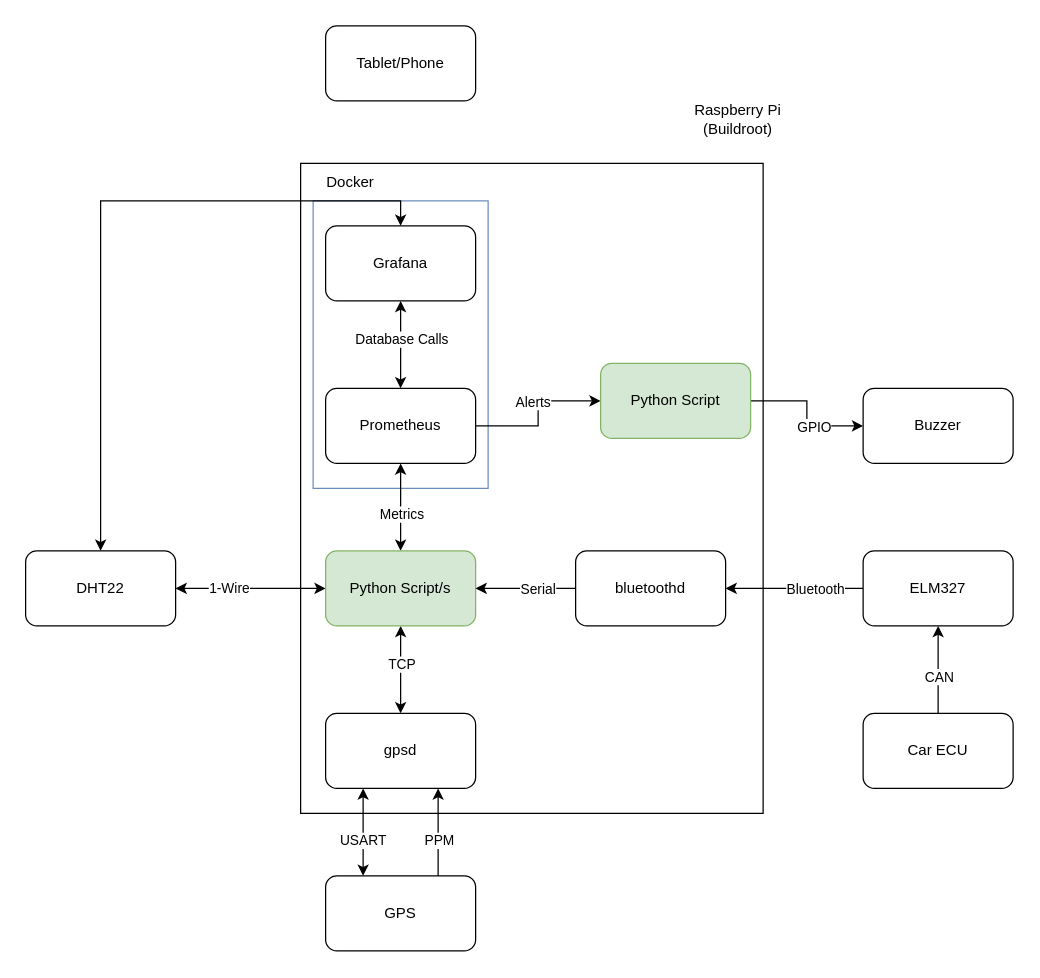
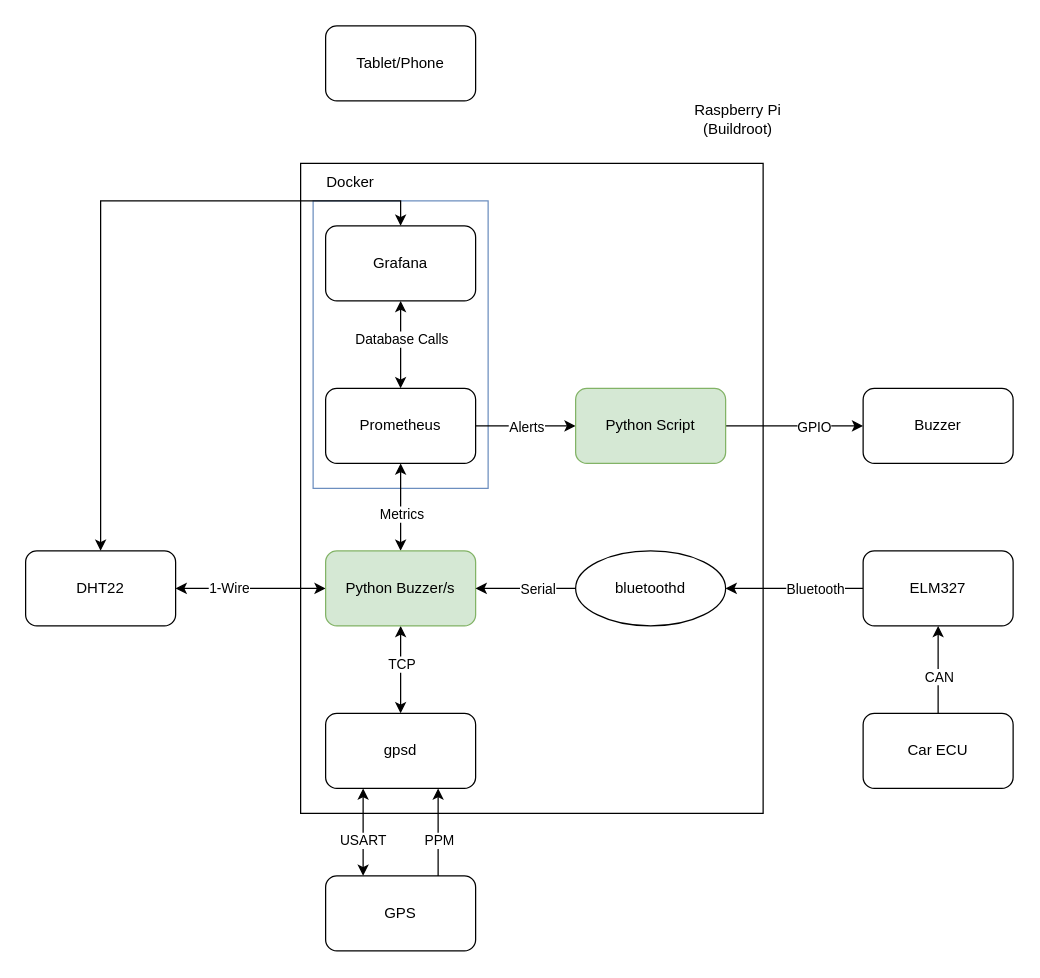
- <mxCell id="38" value="Python Script" style="rounded=1;whiteSpace=wrap;html=1;fillColor=#d5e8d4;strokeColor=#82b366;" parent="1" vertex="1"><mxGeometry x="480" y="290" width="120" height="60" as="geometry" /></mxCell>
+ <mxCell id="38" value="Python Script" style="rounded=1;whiteSpace=wrap;html=1;fillColor=#d5e8d4;strokeColor=#82b366;" parent="1" vertex="1"><mxGeometry x="460" y="310" width="120" height="60" as="geometry" /></mxCell>
- <mxCell id="18" value="Python Script/s" style="rounded=1;whiteSpace=wrap;html=1;fillColor=#d5e8d4;strokeColor=#82b366;" parent="1" vertex="1"><mxGeometry x="260" y="440" width="120" height="60" as="geometry" /></mxCell>
+ <mxCell id="18" value="Python Buzzer/s" style="rounded=1;whiteSpace=wrap;html=1;fillColor=#d5e8d4;strokeColor=#82b366;" parent="1" vertex="1"><mxGeometry x="260" y="440" width="120" height="60" as="geometry" /></mxCell>
- <mxCell id="34" value="bluetoothd" style="rounded=1;whiteSpace=wrap;html=1;" parent="1" vertex="1"><mxGeometry x="460" y="440" width="120" height="60" as="geometry" /></mxCell>
+ <mxCell id="34" value="bluetoothd" style="ellipse;whiteSpace=wrap;html=1;" parent="1" vertex="1"><mxGeometry x="460" y="440" width="120" height="60" as="geometry" /></mxCell>
